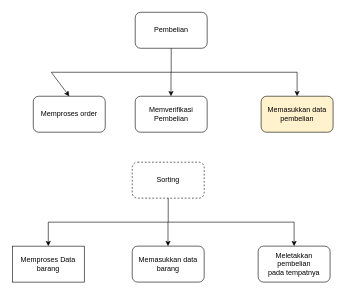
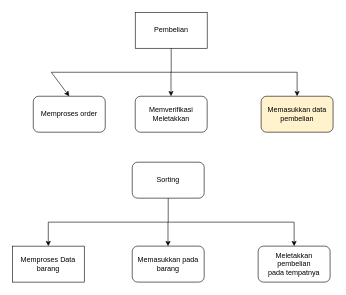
- <mxCell id="2" value="Pembelian" style="rounded=1;whiteSpace=wrap;html=1;" parent="1" vertex="1"><mxGeometry x="225" y="20" width="120" height="60" as="geometry" /></mxCell>
+ <mxCell id="2" value="Pembelian" style="whiteSpace=wrap;html=1;rounded=0;" parent="1" vertex="1"><mxGeometry x="225" y="20" width="120" height="60" as="geometry" /></mxCell>
- <mxCell id="4" value="Memverifikasi Pembelian" style="rounded=1;whiteSpace=wrap;html=1;" parent="1" vertex="1"><mxGeometry x="225" y="160" width="120" height="60" as="geometry" /></mxCell>
+ <mxCell id="4" value="Memverifikasi Meletakkan" style="rounded=1;whiteSpace=wrap;html=1;" parent="1" vertex="1"><mxGeometry x="225" y="160" width="120" height="60" as="geometry" /></mxCell>
- <mxCell id="11" value="Sorting" style="rounded=1;whiteSpace=wrap;html=1;dashed=1;" parent="1" vertex="1"><mxGeometry x="220" y="270" width="120" height="60" as="geometry" /></mxCell>
+ <mxCell id="11" value="Sorting" style="rounded=1;whiteSpace=wrap;html=1;" parent="1" vertex="1"><mxGeometry x="220" y="270" width="120" height="60" as="geometry" /></mxCell>
- <mxCell id="13" value="&lt;div&gt;Memasukkan data&lt;/div&gt;&lt;div&gt;barang &lt;br&gt;&lt;/div&gt;" style="rounded=1;whiteSpace=wrap;html=1;" parent="1" vertex="1"><mxGeometry x="220" y="410" width="120" height="60" as="geometry" /></mxCell>
+ <mxCell id="13" value="&lt;div&gt;Memasukkan pada&lt;/div&gt;&lt;div&gt;barang &lt;br&gt;&lt;/div&gt;" style="rounded=1;whiteSpace=wrap;html=1;" parent="1" vertex="1"><mxGeometry x="220" y="410" width="120" height="60" as="geometry" /></mxCell>
